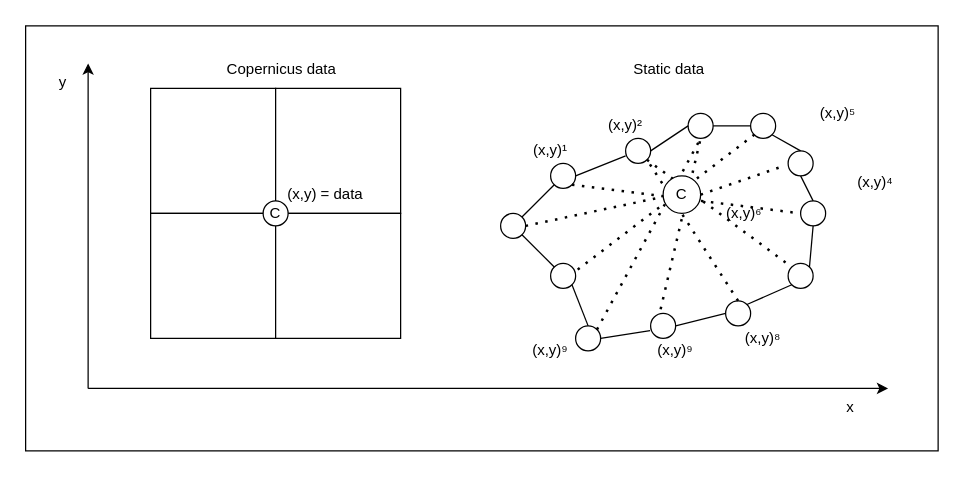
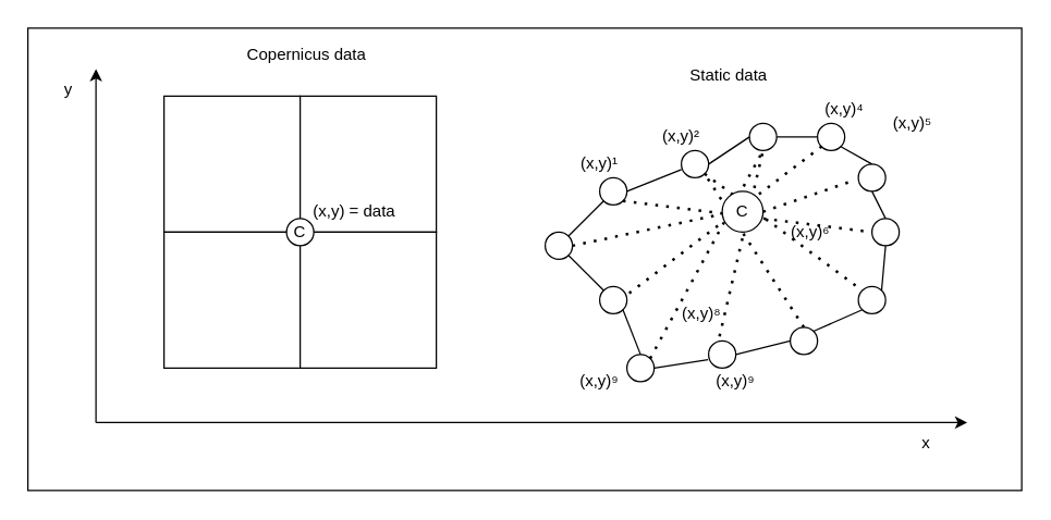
- <mxCell id="52" value="Copernicus data" style="text;html=1;align=center;verticalAlign=middle;whiteSpace=wrap;rounded=0;" vertex="1" parent="1"><mxGeometry x="140" y="40" width="170" height="30" as="geometry" /></mxCell>
+ <mxCell id="52" value="Copernicus data" style="text;html=1;align=center;verticalAlign=middle;whiteSpace=wrap;rounded=0;" vertex="1" parent="1"><mxGeometry x="140" y="25" width="170" height="30" as="geometry" /></mxCell>
- <mxCell id="45" value="(x,y)⁴" style="text;html=1;align=center;verticalAlign=middle;whiteSpace=wrap;rounded=0;" vertex="1" parent="1"><mxGeometry x="680" y="135" width="40" height="20" as="geometry" /></mxCell>
+ <mxCell id="45" value="(x,y)⁴" style="text;html=1;align=center;verticalAlign=middle;whiteSpace=wrap;rounded=0;" vertex="1" parent="1"><mxGeometry x="600" y="70" width="40" height="20" as="geometry" /></mxCell>
- <mxCell id="48" value="(x,y)⁸" style="text;html=1;align=center;verticalAlign=middle;whiteSpace=wrap;rounded=0;" vertex="1" parent="1"><mxGeometry x="590" y="260" width="40" height="20" as="geometry" /></mxCell>
+ <mxCell id="48" value="(x,y)⁸" style="text;html=1;align=center;verticalAlign=middle;whiteSpace=wrap;rounded=0;" vertex="1" parent="1"><mxGeometry x="495" y="220" width="40" height="20" as="geometry" /></mxCell>
